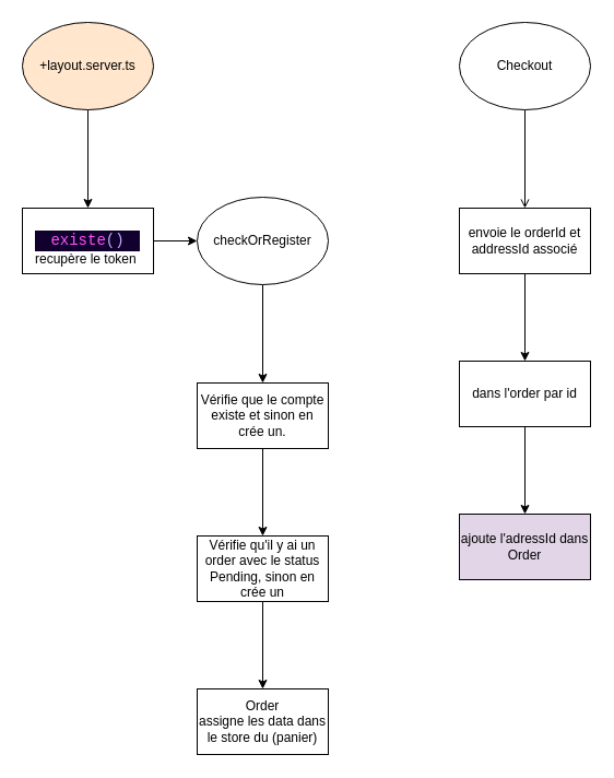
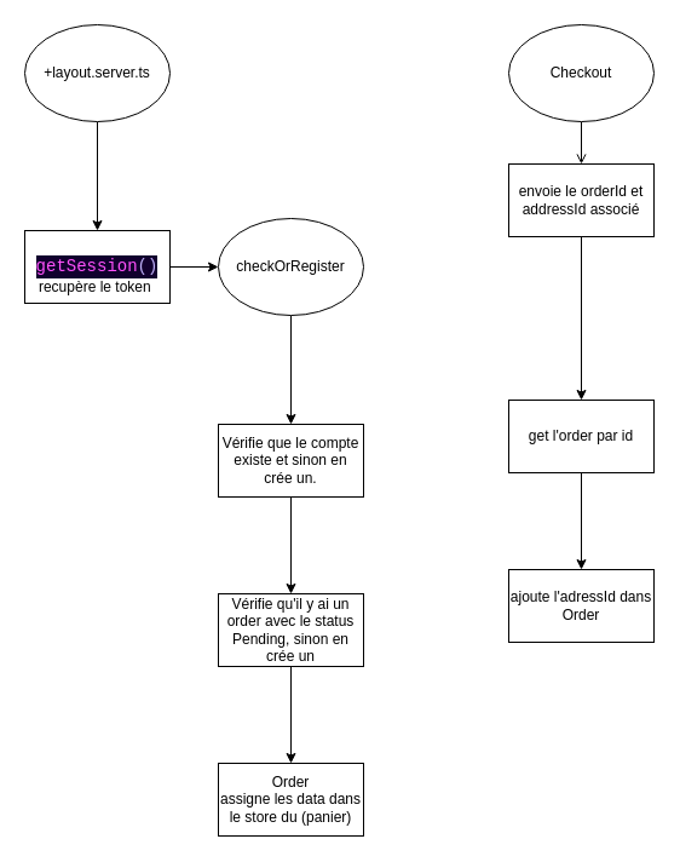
- <mxCell id="9" value="+layout.server.ts" style="ellipse;whiteSpace=wrap;html=1;fillColor=#ffe6cc;" vertex="1" parent="1"><mxGeometry x="20" y="20" width="120" height="80" as="geometry" /></mxCell>
+ <mxCell id="9" value="+layout.server.ts" style="ellipse;whiteSpace=wrap;html=1;" vertex="1" parent="1"><mxGeometry x="20" y="20" width="120" height="80" as="geometry" /></mxCell>
- <mxCell id="11" value="&lt;br&gt;&lt;div style=&quot;color: #d0b7ff;background-color: #11002e;font-family: Consolas, 'Courier New', monospace;font-weight: normal;font-size: 14px;line-height: 19px;white-space: pre;&quot;&gt;&lt;div&gt;&lt;span style=&quot;color: #ff52fc;&quot;&gt;existe&lt;/span&gt;&lt;span style=&quot;color: #bdaff8;&quot;&gt;()&lt;/span&gt;&lt;/div&gt;&lt;/div&gt;&lt;div&gt;recupère le token&amp;nbsp;&lt;/div&gt;" style="whiteSpace=wrap;html=1;" vertex="1" parent="1"><mxGeometry x="20" y="190" width="120" height="60" as="geometry" /></mxCell>
+ <mxCell id="11" value="&lt;br&gt;&lt;div style=&quot;color: #d0b7ff;background-color: #11002e;font-family: Consolas, 'Courier New', monospace;font-weight: normal;font-size: 14px;line-height: 19px;white-space: pre;&quot;&gt;&lt;div&gt;&lt;span style=&quot;color: #ff52fc;&quot;&gt;getSession&lt;/span&gt;&lt;span style=&quot;color: #bdaff8;&quot;&gt;()&lt;/span&gt;&lt;/div&gt;&lt;/div&gt;&lt;div&gt;recupère le token&amp;nbsp;&lt;/div&gt;" style="whiteSpace=wrap;html=1;" vertex="1" parent="1"><mxGeometry x="20" y="190" width="120" height="60" as="geometry" /></mxCell>
- <mxCell id="16" value="envoie le orderId et addressId associé" style="whiteSpace=wrap;html=1;" vertex="1" parent="1"><mxGeometry x="420" y="190" width="120" height="60" as="geometry" /></mxCell>
+ <mxCell id="16" value="envoie le orderId et addressId associé" style="whiteSpace=wrap;html=1;" vertex="1" parent="1"><mxGeometry x="420" y="135" width="120" height="60" as="geometry" /></mxCell>
- <mxCell id="18" value="dans l'order par id" style="whiteSpace=wrap;html=1;" vertex="1" parent="1"><mxGeometry x="420" y="330" width="120" height="60" as="geometry" /></mxCell>
+ <mxCell id="18" value="get l'order par id" style="whiteSpace=wrap;html=1;" vertex="1" parent="1"><mxGeometry x="420" y="330" width="120" height="60" as="geometry" /></mxCell>
- <mxCell id="19" value="ajoute l'adressId dans Order" style="whiteSpace=wrap;html=1;fillColor=#e1d5e7;" vertex="1" parent="1"><mxGeometry x="420" y="470" width="120" height="60" as="geometry" /></mxCell>
+ <mxCell id="19" value="ajoute l'adressId dans Order" style="whiteSpace=wrap;html=1;" vertex="1" parent="1"><mxGeometry x="420" y="470" width="120" height="60" as="geometry" /></mxCell>
